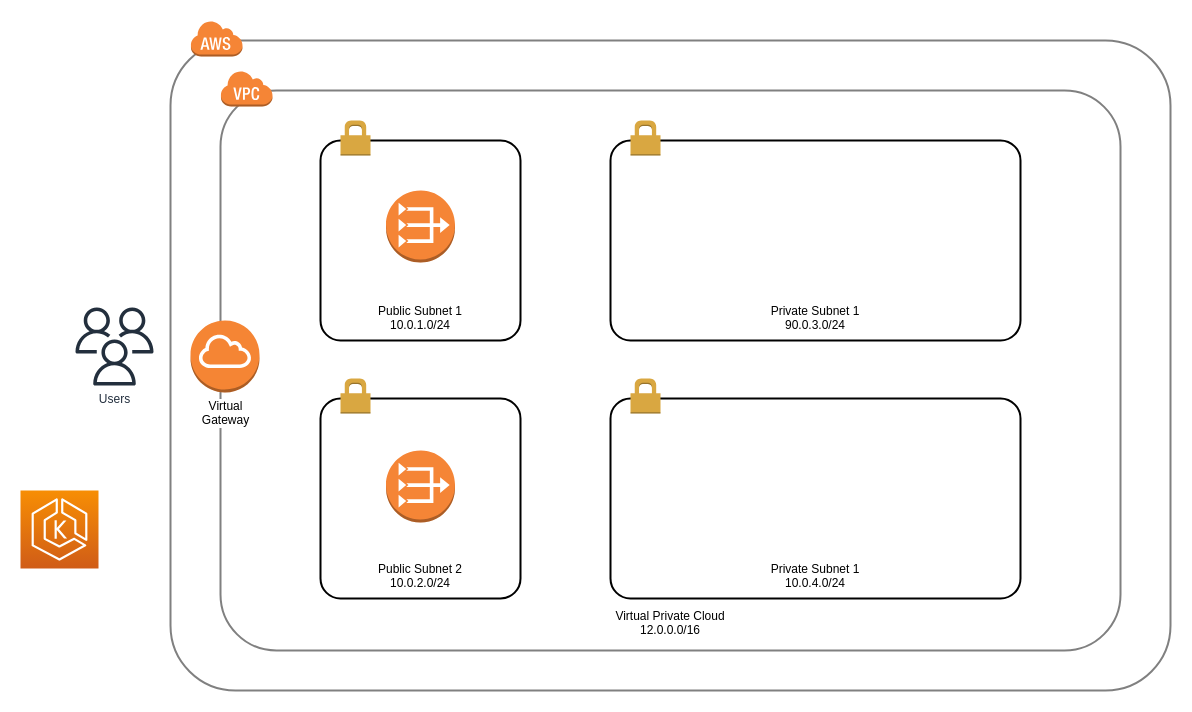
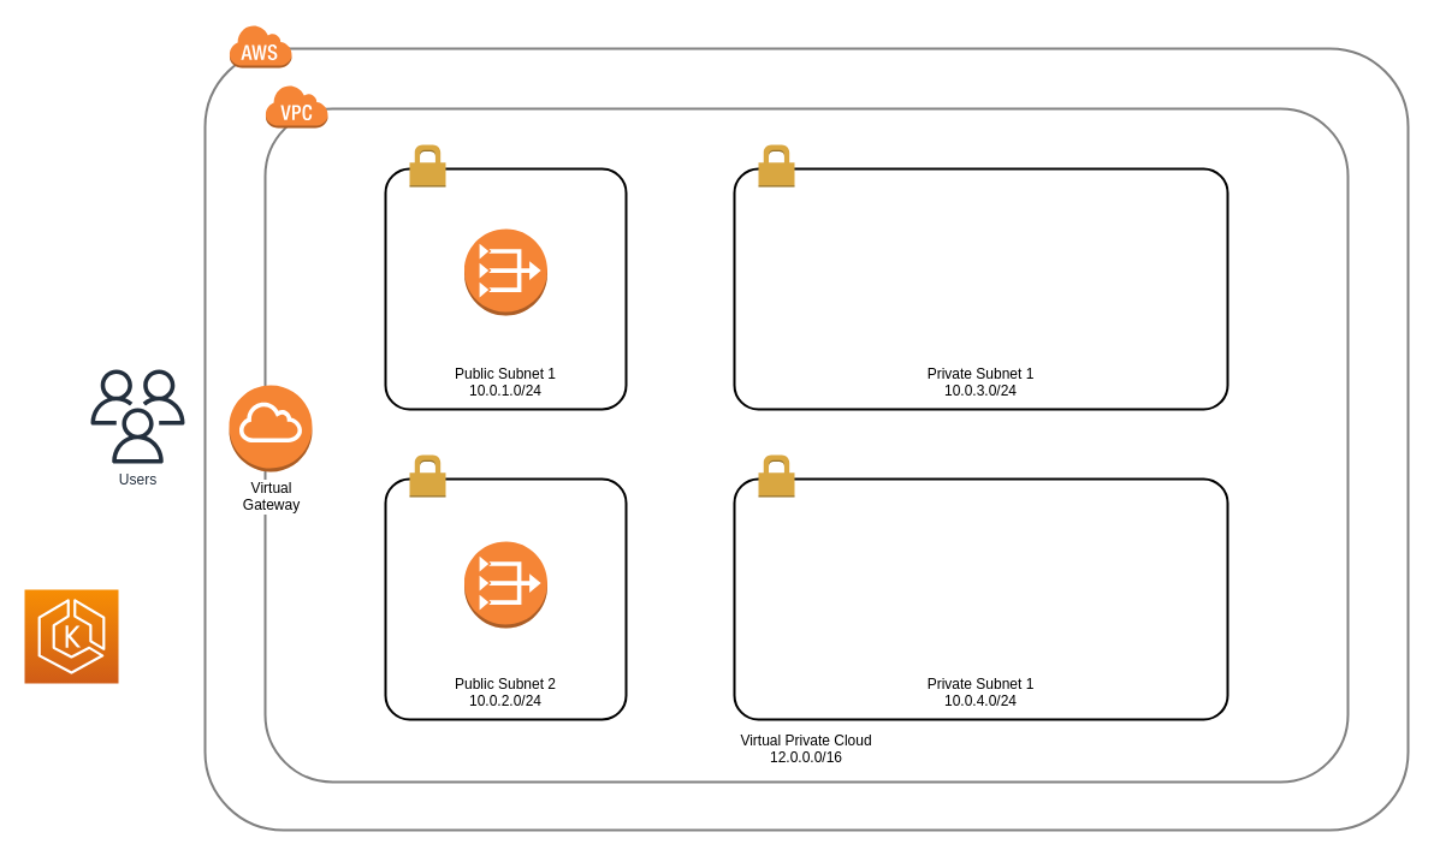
- <mxCell id="13" value="&#10;&#10;&#10;&#10;&#10;&#10;&#10;&#10;&#10;&#10;&#10;Private Subnet 1&#10;90.0.3.0/24" style="rounded=1;arcSize=10;dashed=0;fillColor=none;gradientColor=none;strokeWidth=2;" vertex="1" parent="1"><mxGeometry x="610" y="140" width="410" height="200" as="geometry" /></mxCell>
+ <mxCell id="13" value="&#10;&#10;&#10;&#10;&#10;&#10;&#10;&#10;&#10;&#10;&#10;Private Subnet 1&#10;10.0.3.0/24" style="rounded=1;arcSize=10;dashed=0;fillColor=none;gradientColor=none;strokeWidth=2;" vertex="1" parent="1"><mxGeometry x="610" y="140" width="410" height="200" as="geometry" /></mxCell>
